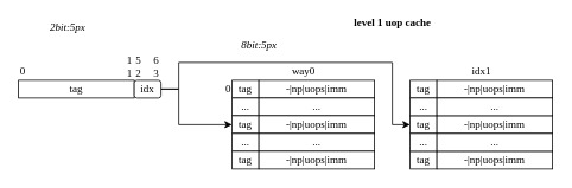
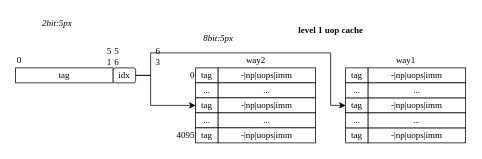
- <mxCell id="30" value="&lt;b&gt;level 1&amp;nbsp;&lt;/b&gt;&lt;b&gt;uop cache&lt;/b&gt;" style="text;html=1;align=center;verticalAlign=middle;resizable=0;points=[];autosize=1;strokeColor=none;fillColor=none;fontFamily=mono;" parent="1" vertex="1"><mxGeometry x="370" y="15" width="140" height="20" as="geometry" /></mxCell>
+ <mxCell id="30" value="&lt;b&gt;level 1&amp;nbsp;&lt;/b&gt;&lt;b&gt;uop cache&lt;/b&gt;" style="text;html=1;align=center;verticalAlign=middle;resizable=0;points=[];autosize=1;strokeColor=none;fillColor=none;fontFamily=mono;" parent="1" vertex="1"><mxGeometry x="370" y="30" width="140" height="20" as="geometry" /></mxCell>
- <mxCell id="9" value="1&lt;br&gt;1" style="text;html=1;align=left;verticalAlign=middle;resizable=0;points=[];autosize=1;strokeColor=none;fillColor=none;fontFamily=mono;" parent="1" vertex="1"><mxGeometry x="140" y="60" width="20" height="30" as="geometry" /></mxCell>
+ <mxCell id="9" value="5&lt;br&gt;1" style="text;html=1;align=left;verticalAlign=middle;resizable=0;points=[];autosize=1;strokeColor=none;fillColor=none;fontFamily=mono;" parent="1" vertex="1"><mxGeometry x="140" y="60" width="20" height="30" as="geometry" /></mxCell>
- <mxCell id="7" value="5&lt;br&gt;2" style="text;html=1;align=left;verticalAlign=middle;resizable=0;points=[];autosize=1;strokeColor=none;fillColor=none;fontFamily=mono;" parent="1" vertex="1"><mxGeometry x="150" y="60" width="20" height="30" as="geometry" /></mxCell>
+ <mxCell id="7" value="5&lt;br&gt;6" style="text;html=1;align=left;verticalAlign=middle;resizable=0;points=[];autosize=1;strokeColor=none;fillColor=none;fontFamily=mono;" parent="1" vertex="1"><mxGeometry x="150" y="60" width="20" height="30" as="geometry" /></mxCell>
- <mxCell id="8" value="6&lt;br&gt;3" style="text;html=1;align=left;verticalAlign=middle;resizable=0;points=[];autosize=1;strokeColor=none;fillColor=none;fontFamily=mono;" parent="1" vertex="1"><mxGeometry x="170" y="60" width="20" height="30" as="geometry" /></mxCell>
+ <mxCell id="8" value="6&lt;br&gt;3" style="text;html=1;align=left;verticalAlign=middle;resizable=0;points=[];autosize=1;strokeColor=none;fillColor=none;fontFamily=mono;" parent="1" vertex="1"><mxGeometry x="205" y="60" width="20" height="30" as="geometry" /></mxCell>
- <mxCell id="31" value="way0" style="text;html=1;align=center;verticalAlign=middle;resizable=0;points=[];autosize=1;strokeColor=none;fillColor=none;fontFamily=mono;" parent="1" vertex="1"><mxGeometry x="320" y="70" width="40" height="20" as="geometry" /></mxCell>
+ <mxCell id="31" value="way2" style="text;html=1;align=center;verticalAlign=middle;resizable=0;points=[];autosize=1;strokeColor=none;fillColor=none;fontFamily=mono;" parent="1" vertex="1"><mxGeometry x="320" y="70" width="40" height="20" as="geometry" /></mxCell>
- <mxCell id="32" value="idx1" style="text;html=1;align=center;verticalAlign=middle;resizable=0;points=[];autosize=1;strokeColor=none;fillColor=none;fontFamily=mono;" parent="1" vertex="1"><mxGeometry x="520" y="70" width="40" height="20" as="geometry" /></mxCell>
+ <mxCell id="32" value="way1" style="text;html=1;align=center;verticalAlign=middle;resizable=0;points=[];autosize=1;strokeColor=none;fillColor=none;fontFamily=mono;" parent="1" vertex="1"><mxGeometry x="520" y="70" width="40" height="20" as="geometry" /></mxCell>
+ <mxCell id="23" value="4095" style="text;html=1;align=right;verticalAlign=middle;resizable=0;points=[];autosize=1;strokeColor=none;fillColor=none;fontFamily=mono;" parent="1" vertex="1"><mxGeometry x="220" y="170" width="40" height="20" as="geometry" /></mxCell>
